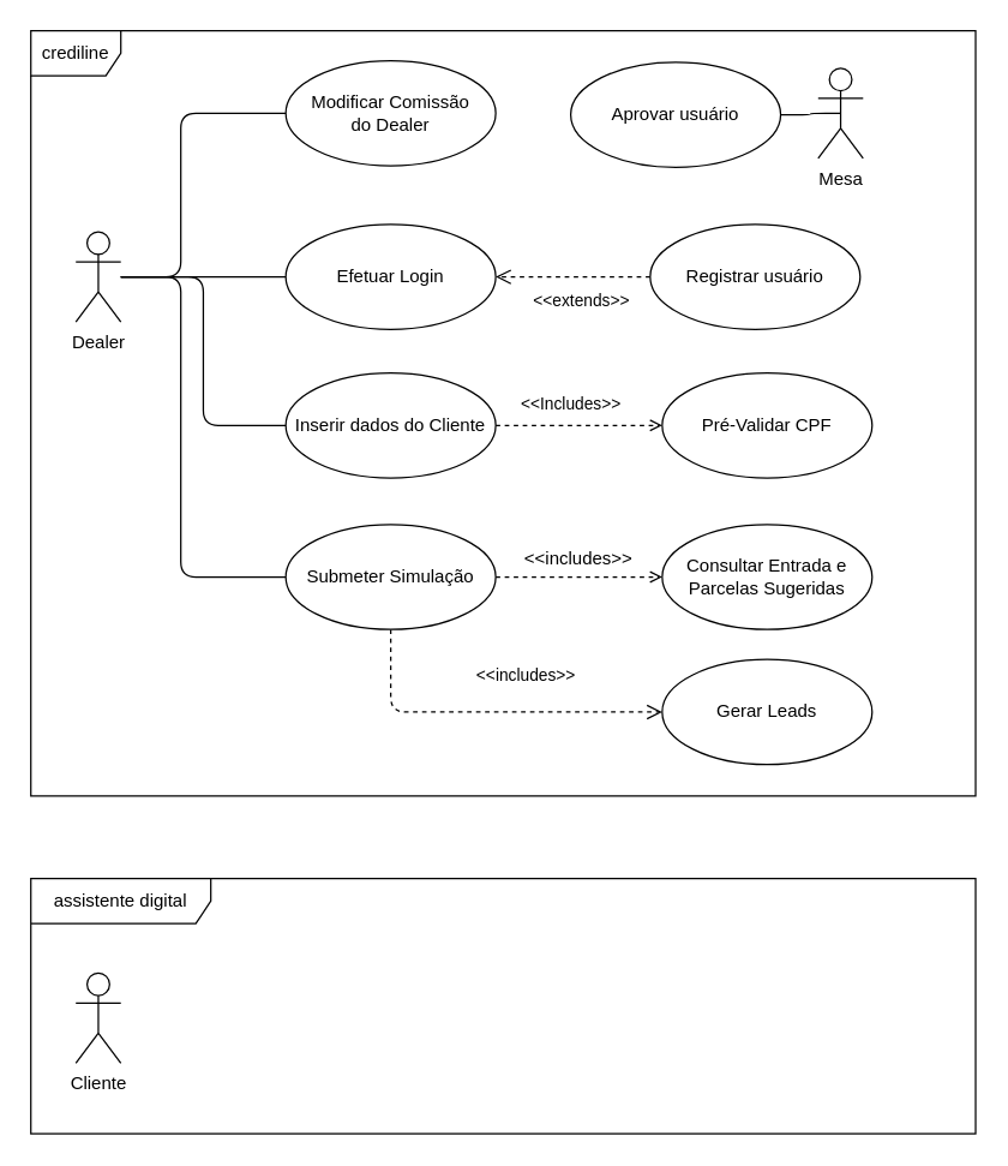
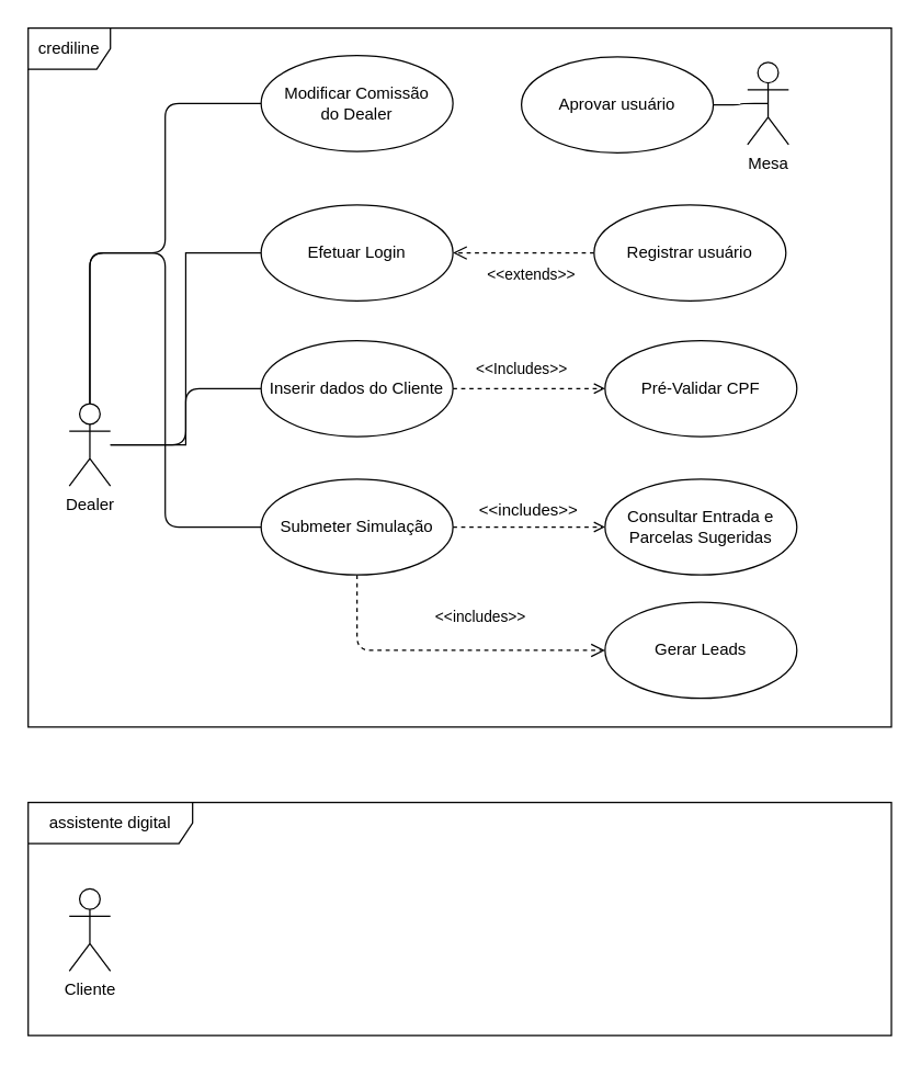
- <mxCell id="8" value="Dealer" style="shape=umlActor;verticalLabelPosition=bottom;verticalAlign=top;html=1;" vertex="1" parent="1"><mxGeometry x="50" y="154" width="30" height="60" as="geometry" /></mxCell>
+ <mxCell id="8" value="Dealer" style="shape=umlActor;verticalLabelPosition=bottom;verticalAlign=top;html=1;" vertex="1" parent="1"><mxGeometry x="50" y="294" width="30" height="60" as="geometry" /></mxCell>
